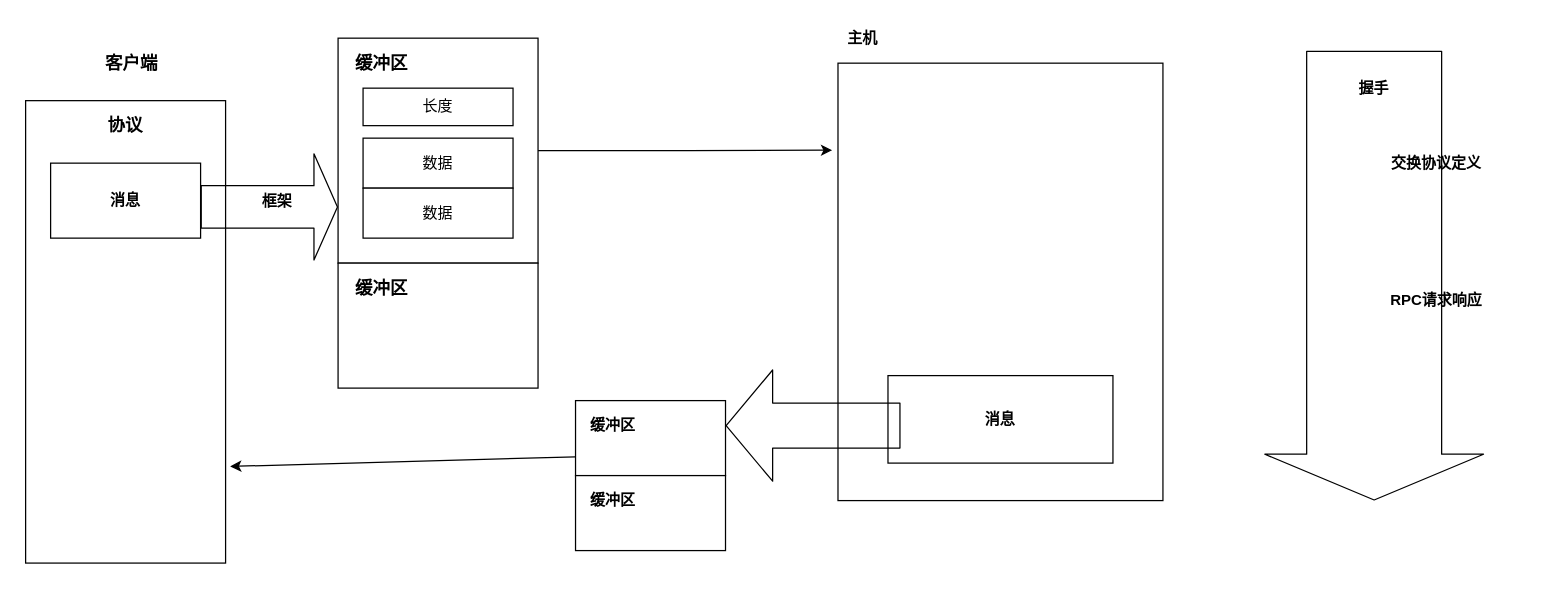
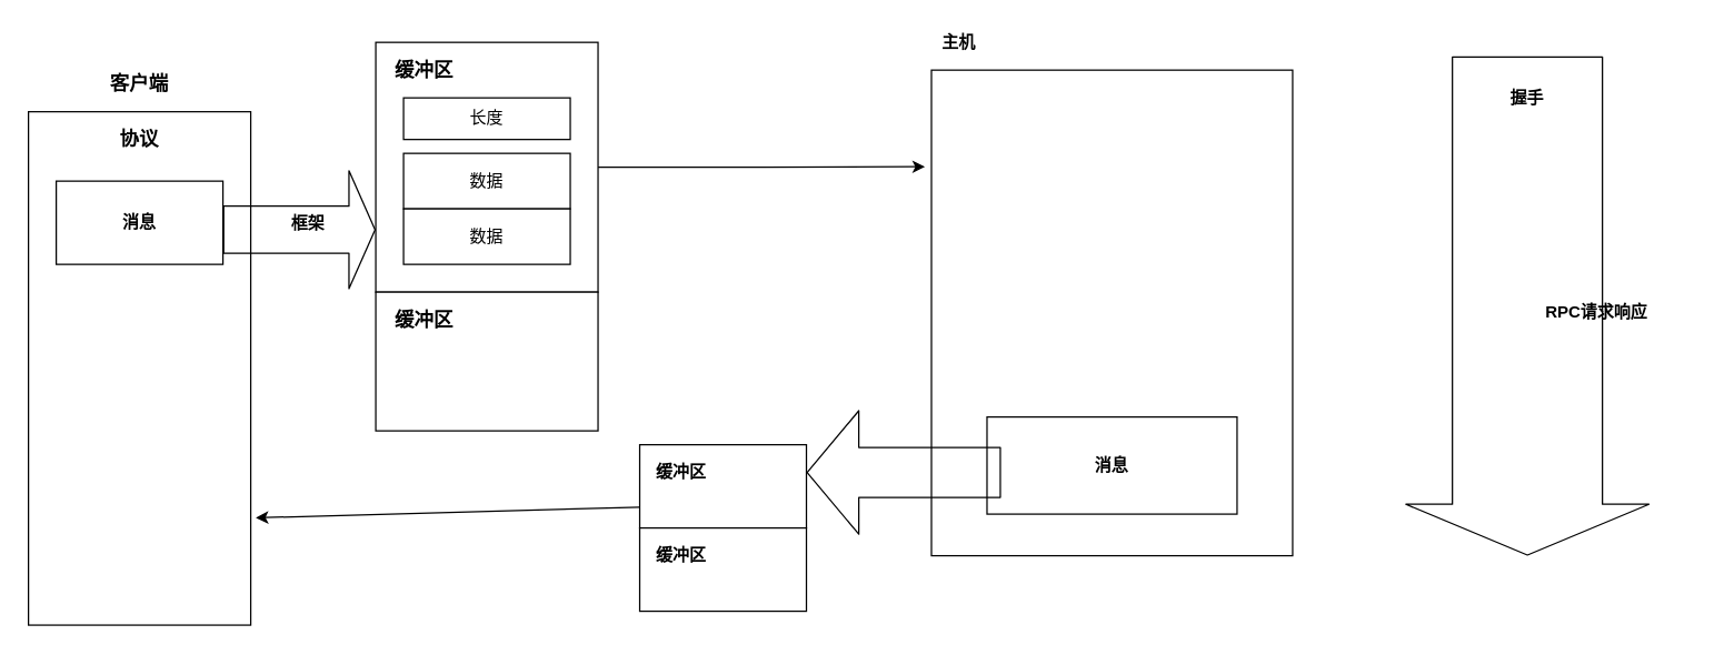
- <mxCell id="4" value="&lt;font style=&quot;font-size: 14px&quot;&gt;&lt;b&gt;客户端&lt;/b&gt;&lt;/font&gt;" style="text;html=1;strokeColor=none;fillColor=none;align=center;verticalAlign=middle;whiteSpace=wrap;rounded=0;" vertex="1" parent="1"><mxGeometry x="50" y="40" width="110" height="20" as="geometry" /></mxCell>
+ <mxCell id="4" value="&lt;font style=&quot;font-size: 14px&quot;&gt;&lt;b&gt;客户端&lt;/b&gt;&lt;/font&gt;" style="text;html=1;strokeColor=none;fillColor=none;align=center;verticalAlign=middle;whiteSpace=wrap;rounded=0;" vertex="1" parent="1"><mxGeometry x="45" y="50" width="110" height="20" as="geometry" /></mxCell>
- <mxCell id="27" value="&lt;b&gt;交换协议定义&lt;/b&gt;" style="text;html=1;strokeColor=none;fillColor=none;align=center;verticalAlign=middle;whiteSpace=wrap;rounded=0;" vertex="1" parent="1"><mxGeometry x="1079" y="120" width="140" height="20" as="geometry" /></mxCell>
- <mxCell id="28" value="&lt;b&gt;RPC请求响应&lt;/b&gt;" style="text;html=1;strokeColor=none;fillColor=none;align=center;verticalAlign=middle;whiteSpace=wrap;rounded=0;" vertex="1" parent="1"><mxGeometry x="1079" y="230" width="140" height="20" as="geometry" /></mxCell>
+ <mxCell id="28" value="&lt;b&gt;RPC请求响应&lt;/b&gt;" style="text;html=1;strokeColor=none;fillColor=none;align=center;verticalAlign=middle;whiteSpace=wrap;rounded=0;" vertex="1" parent="1"><mxGeometry x="1079" y="215" width="140" height="20" as="geometry" /></mxCell>
